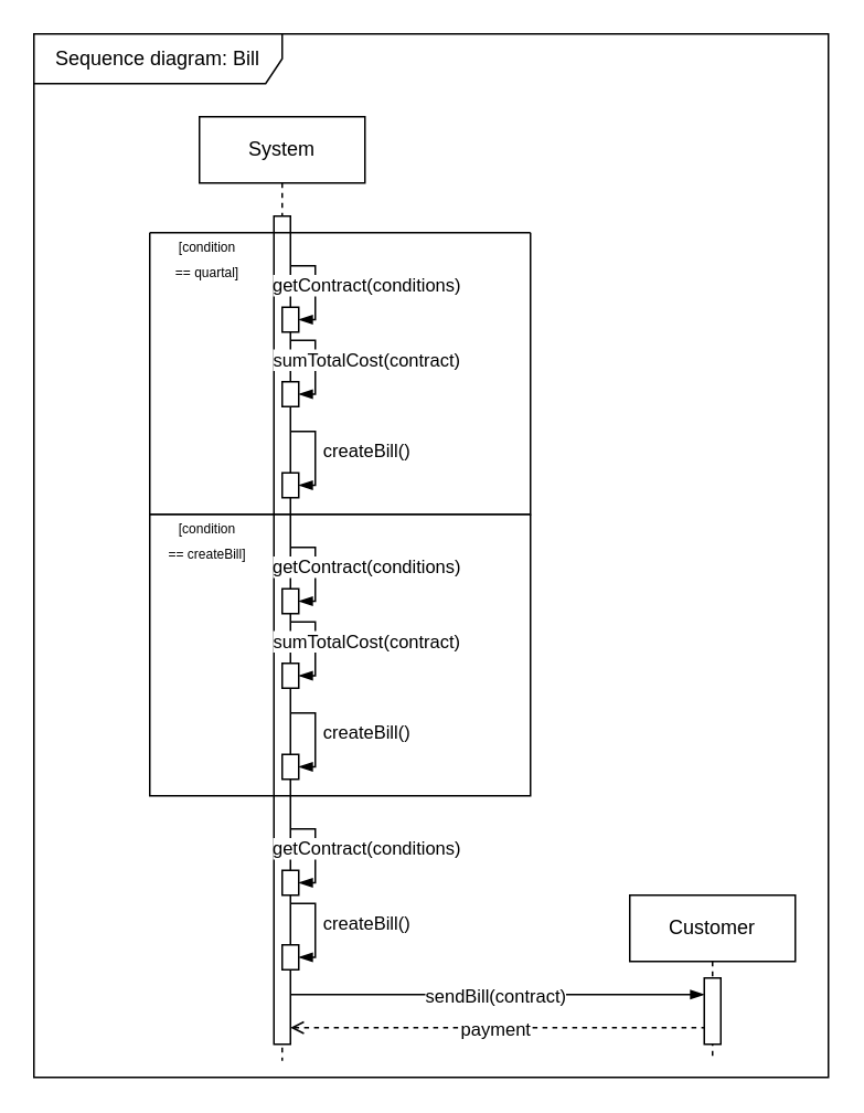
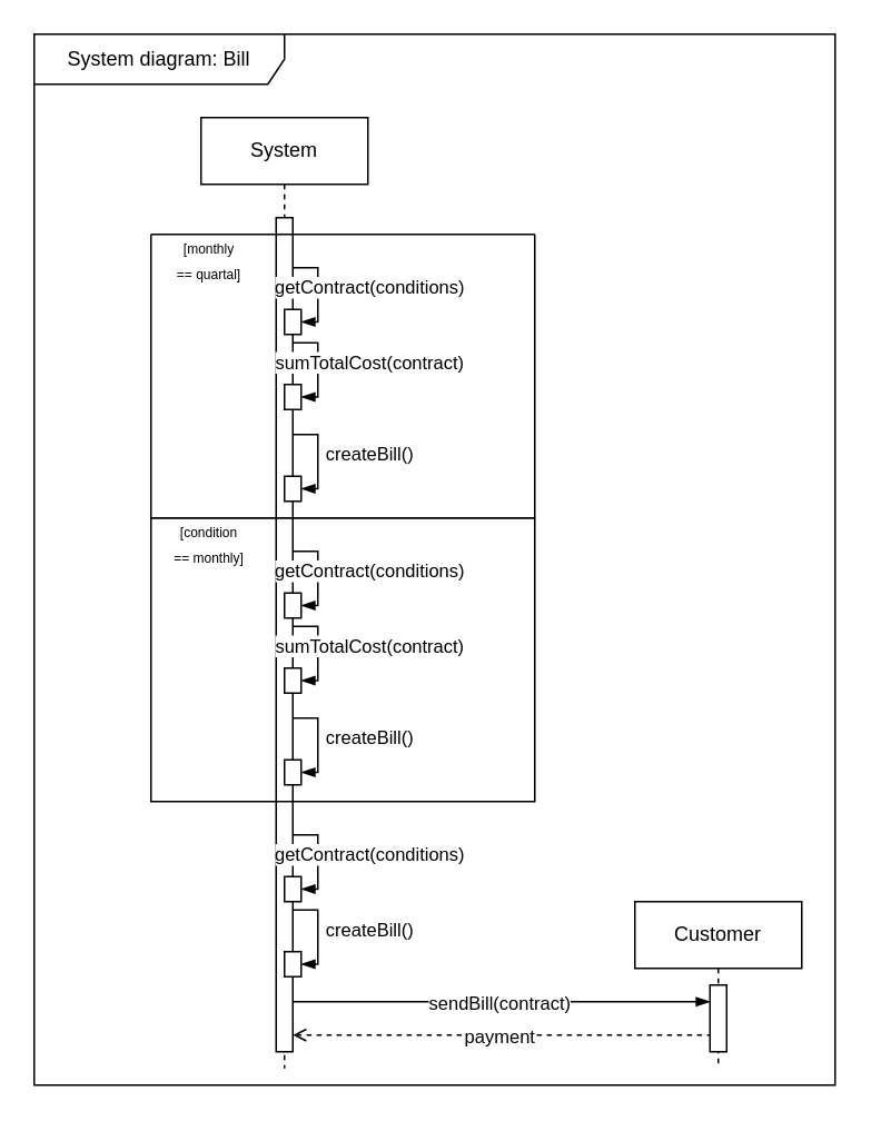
- <mxCell id="3" value="Sequence diagram: Bill" style="shape=umlFrame;whiteSpace=wrap;html=1;pointerEvents=0;width=150;height=30;" parent="1" vertex="1"><mxGeometry x="20" y="20" width="480" height="630" as="geometry" /></mxCell>
+ <mxCell id="3" value="System diagram: Bill" style="shape=umlFrame;whiteSpace=wrap;html=1;pointerEvents=0;width=150;height=30;" parent="1" vertex="1"><mxGeometry x="20" y="20" width="480" height="630" as="geometry" /></mxCell>
- <mxCell id="15" value="&lt;font style=&quot;font-size: 8px;&quot;&gt;[condition&lt;br&gt;== quartal]&lt;/font&gt;" style="text;html=1;align=center;verticalAlign=middle;whiteSpace=wrap;rounded=0;" parent="1" vertex="1"><mxGeometry x="80" y="140" width="90" height="30" as="geometry" /></mxCell>
+ <mxCell id="15" value="&lt;font style=&quot;font-size: 8px;&quot;&gt;[monthly&lt;br&gt;== quartal]&lt;/font&gt;" style="text;html=1;align=center;verticalAlign=middle;whiteSpace=wrap;rounded=0;" parent="1" vertex="1"><mxGeometry x="80" y="140" width="90" height="30" as="geometry" /></mxCell>
- <mxCell id="26" value="&lt;font style=&quot;font-size: 8px;&quot;&gt;[condition&lt;br&gt;== createBill]&lt;/font&gt;" style="text;html=1;align=center;verticalAlign=middle;whiteSpace=wrap;rounded=0;" parent="1" vertex="1"><mxGeometry x="80" y="310" width="90" height="30" as="geometry" /></mxCell>
+ <mxCell id="26" value="&lt;font style=&quot;font-size: 8px;&quot;&gt;[condition&lt;br&gt;== monthly]&lt;/font&gt;" style="text;html=1;align=center;verticalAlign=middle;whiteSpace=wrap;rounded=0;" parent="1" vertex="1"><mxGeometry x="80" y="310" width="90" height="30" as="geometry" /></mxCell>
